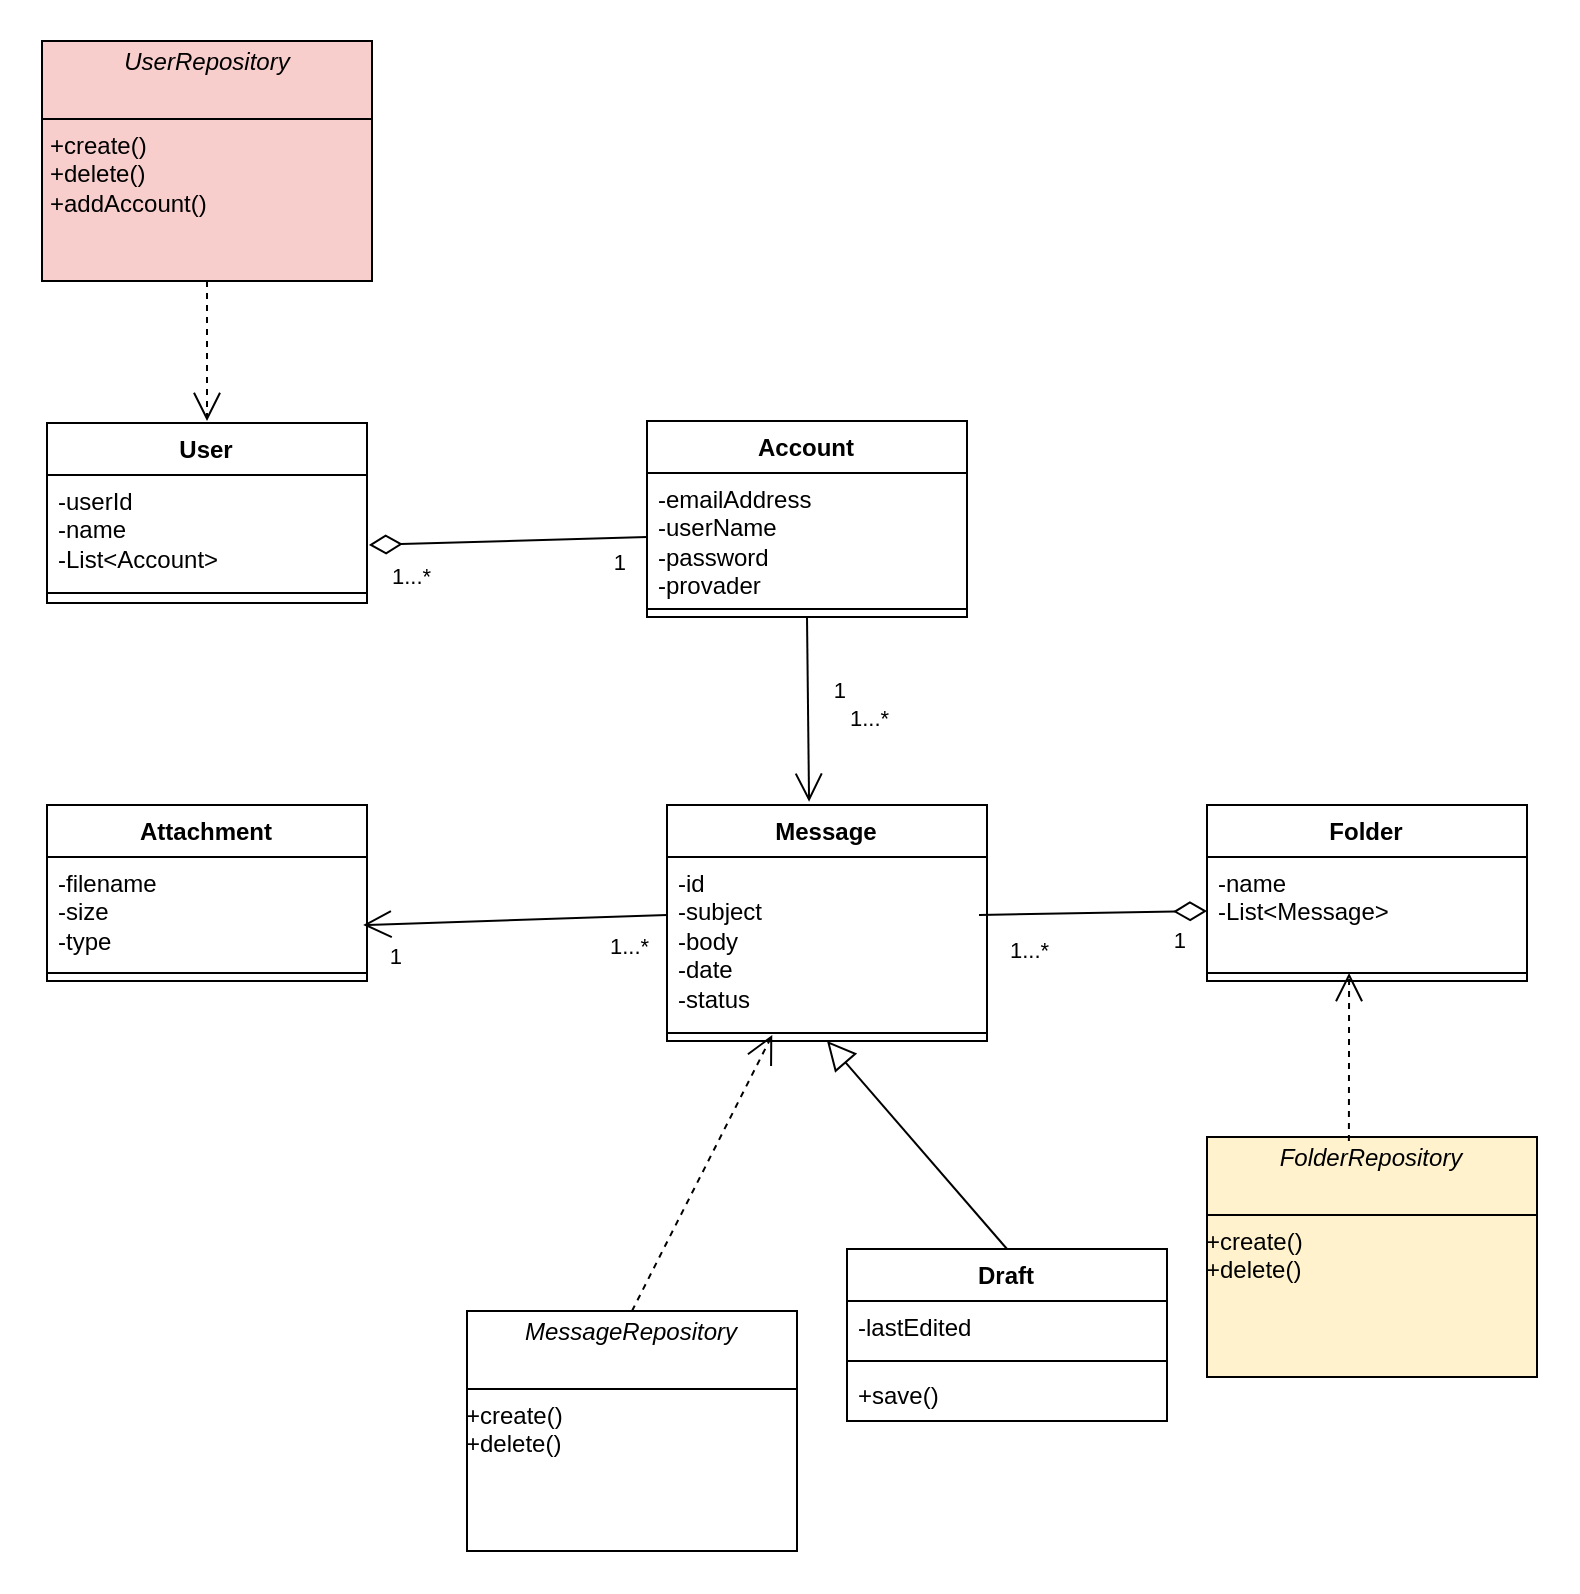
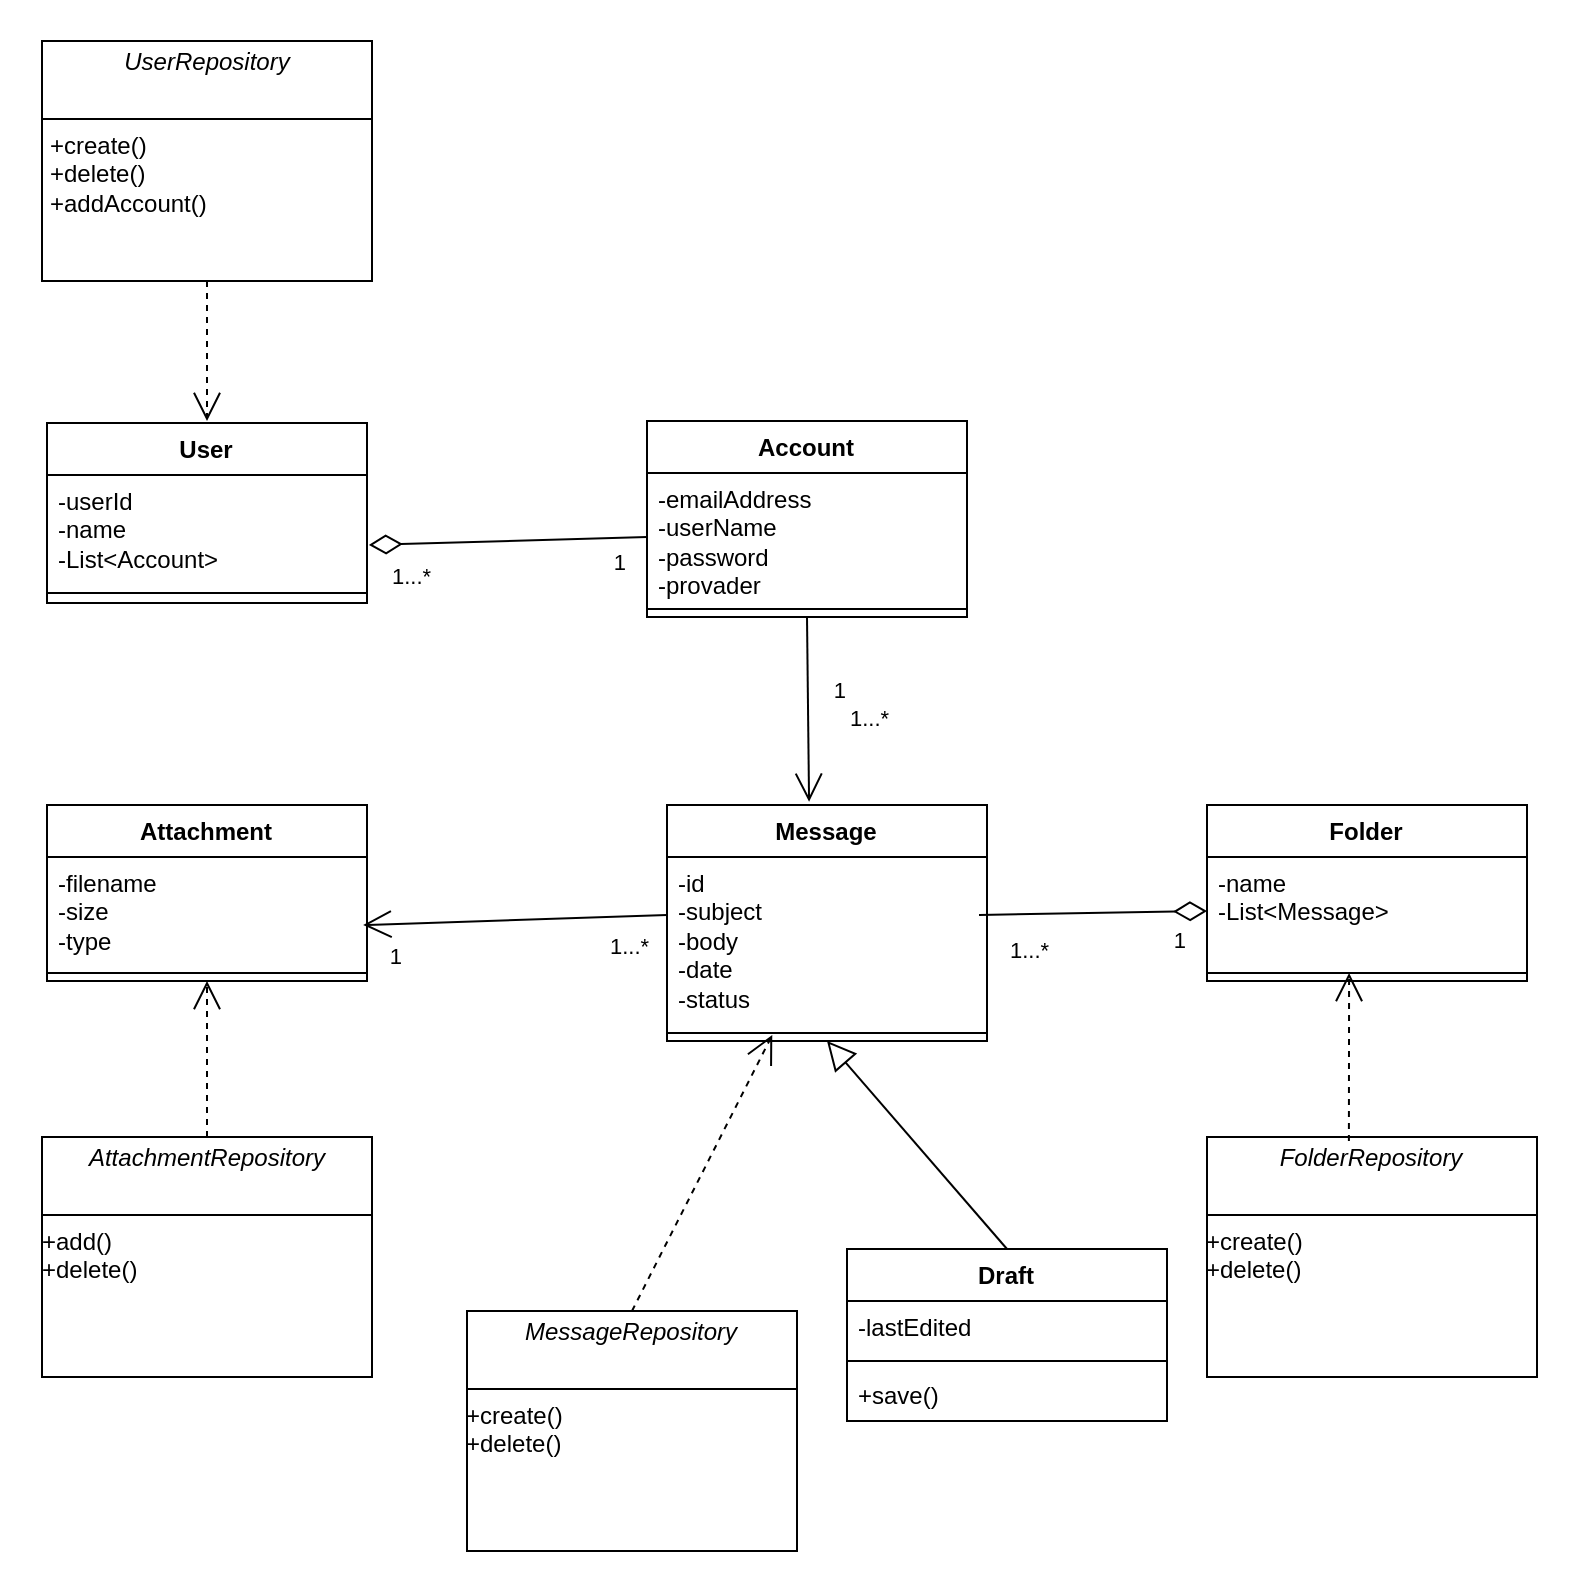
- <mxCell id="34" value="&lt;p style=&quot;margin:0px;margin-top:4px;text-align:center;&quot;&gt;&lt;i&gt;UserRepository&lt;/i&gt;&lt;/p&gt;&lt;br&gt;&lt;hr size=&quot;1&quot; style=&quot;border-style:solid;&quot;&gt;&lt;p style=&quot;margin:0px;margin-left:4px;&quot;&gt;+create()&lt;/p&gt;&lt;p style=&quot;margin:0px;margin-left:4px;&quot;&gt;+delete()&lt;/p&gt;&lt;p style=&quot;margin:0px;margin-left:4px;&quot;&gt;+addAccount()&lt;/p&gt;" style="verticalAlign=top;align=left;overflow=fill;html=1;whiteSpace=wrap;fillColor=#f8cecc;" parent="1" vertex="1"><mxGeometry x="20.5" y="20" width="165" height="120" as="geometry" /></mxCell>
+ <mxCell id="34" value="&lt;p style=&quot;margin:0px;margin-top:4px;text-align:center;&quot;&gt;&lt;i&gt;UserRepository&lt;/i&gt;&lt;/p&gt;&lt;br&gt;&lt;hr size=&quot;1&quot; style=&quot;border-style:solid;&quot;&gt;&lt;p style=&quot;margin:0px;margin-left:4px;&quot;&gt;+create()&lt;/p&gt;&lt;p style=&quot;margin:0px;margin-left:4px;&quot;&gt;+delete()&lt;/p&gt;&lt;p style=&quot;margin:0px;margin-left:4px;&quot;&gt;+addAccount()&lt;/p&gt;" style="verticalAlign=top;align=left;overflow=fill;html=1;whiteSpace=wrap;" parent="1" vertex="1"><mxGeometry x="20.5" y="20" width="165" height="120" as="geometry" /></mxCell>
+ <mxCell id="39" value="" style="endArrow=open;endSize=12;dashed=1;html=1;rounded=0;exitX=0.5;exitY=0;exitDx=0;exitDy=0;entryX=0.5;entryY=1;entryDx=0;entryDy=0;" parent="1" source="38" target="8" edge="1"><mxGeometry width="160" relative="1" as="geometry"><mxPoint x="-67" y="604" as="sourcePoint" /><mxPoint x="-67" y="520" as="targetPoint" /></mxGeometry></mxCell>
+ <mxCell id="38" value="&lt;p style=&quot;margin:0px;margin-top:4px;text-align:center;&quot;&gt;&lt;i&gt;AttachmentRepository&lt;/i&gt;&lt;/p&gt;&lt;br&gt;&lt;hr size=&quot;1&quot; style=&quot;border-style:solid;&quot;&gt;&lt;div&gt;+add()&lt;/div&gt;&lt;div&gt;+delete()&lt;/div&gt;" style="verticalAlign=top;align=left;overflow=fill;html=1;whiteSpace=wrap;" parent="1" vertex="1"><mxGeometry x="20.5" y="568" width="165" height="120" as="geometry" /></mxCell>
- <mxCell id="36" value="&lt;p style=&quot;margin:0px;margin-top:4px;text-align:center;&quot;&gt;&lt;i&gt;FolderRepository&lt;/i&gt;&lt;/p&gt;&lt;br&gt;&lt;hr size=&quot;1&quot; style=&quot;border-style:solid;&quot;&gt;&lt;div&gt;+create()&lt;/div&gt;&lt;div&gt;+delete()&lt;/div&gt;" style="verticalAlign=top;align=left;overflow=fill;html=1;whiteSpace=wrap;fillColor=#fff2cc;" parent="1" vertex="1"><mxGeometry x="603" y="568" width="165" height="120" as="geometry" /></mxCell>
+ <mxCell id="36" value="&lt;p style=&quot;margin:0px;margin-top:4px;text-align:center;&quot;&gt;&lt;i&gt;FolderRepository&lt;/i&gt;&lt;/p&gt;&lt;br&gt;&lt;hr size=&quot;1&quot; style=&quot;border-style:solid;&quot;&gt;&lt;div&gt;+create()&lt;/div&gt;&lt;div&gt;+delete()&lt;/div&gt;" style="verticalAlign=top;align=left;overflow=fill;html=1;whiteSpace=wrap;" parent="1" vertex="1"><mxGeometry x="603" y="568" width="165" height="120" as="geometry" /></mxCell>
